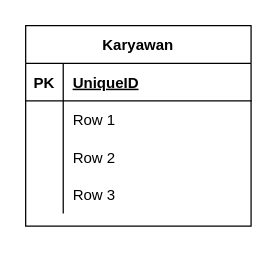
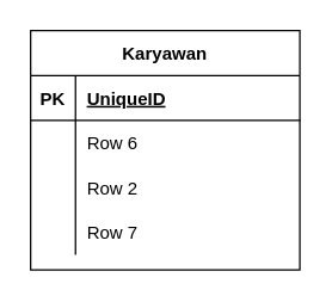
- <mxCell id="8" value="Row 1" style="shape=partialRectangle;connectable=0;fillColor=none;top=0;left=0;bottom=0;right=0;align=left;spacingLeft=6;overflow=hidden;" vertex="1" parent="6"><mxGeometry x="30" width="150" height="30" as="geometry"><mxRectangle width="150" height="30" as="alternateBounds" /></mxGeometry></mxCell>
+ <mxCell id="8" value="Row 6" style="shape=partialRectangle;connectable=0;fillColor=none;top=0;left=0;bottom=0;right=0;align=left;spacingLeft=6;overflow=hidden;" vertex="1" parent="6"><mxGeometry x="30" width="150" height="30" as="geometry"><mxRectangle width="150" height="30" as="alternateBounds" /></mxGeometry></mxCell>
- <mxCell id="14" value="Row 3" style="shape=partialRectangle;connectable=0;fillColor=none;top=0;left=0;bottom=0;right=0;align=left;spacingLeft=6;overflow=hidden;" vertex="1" parent="12"><mxGeometry x="30" width="150" height="30" as="geometry"><mxRectangle width="150" height="30" as="alternateBounds" /></mxGeometry></mxCell>
+ <mxCell id="14" value="Row 7" style="shape=partialRectangle;connectable=0;fillColor=none;top=0;left=0;bottom=0;right=0;align=left;spacingLeft=6;overflow=hidden;" vertex="1" parent="12"><mxGeometry x="30" width="150" height="30" as="geometry"><mxRectangle width="150" height="30" as="alternateBounds" /></mxGeometry></mxCell>
